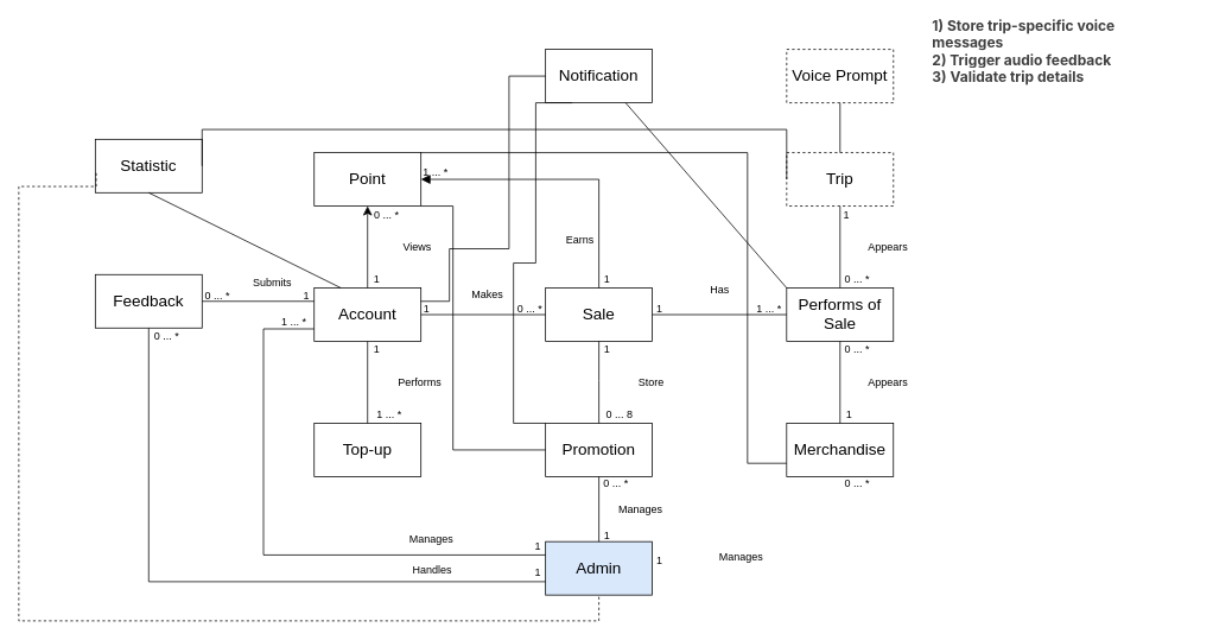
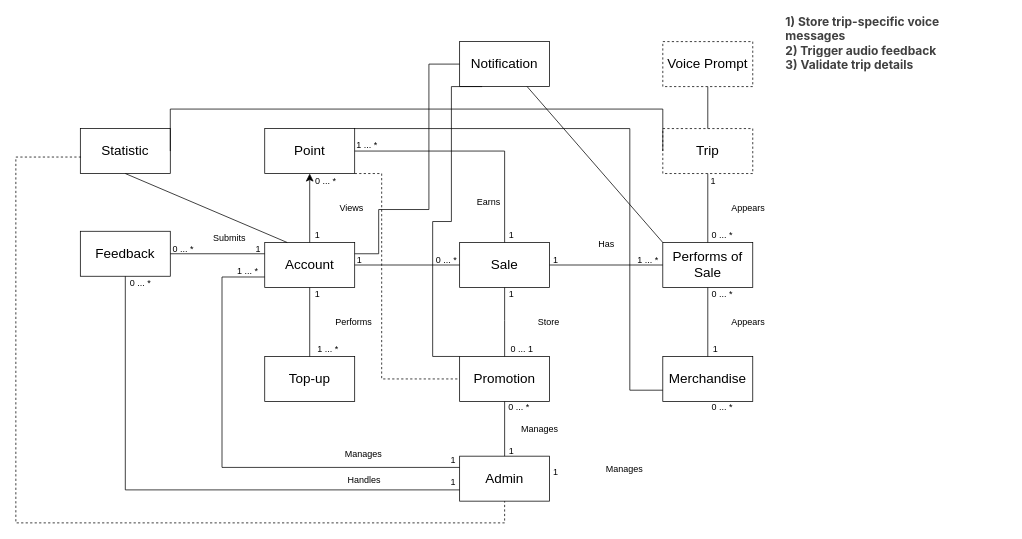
- <mxCell id="98" value="Statistic" style="rounded=0;whiteSpace=wrap;html=1;fontSize=18;" vertex="1" parent="1"><mxGeometry x="106" y="156" width="120" height="60" as="geometry" /></mxCell>
+ <mxCell id="98" value="Statistic" style="rounded=0;whiteSpace=wrap;html=1;fontSize=18;" vertex="1" parent="1"><mxGeometry x="106" y="171" width="120" height="60" as="geometry" /></mxCell>
- <mxCell id="22" value="" style="endArrow=block;html=1;rounded=0;fontSize=12;startSize=8;endSize=8;entryX=1;entryY=0.5;entryDx=0;entryDy=0;exitX=0.5;exitY=0;exitDx=0;exitDy=0;edgeStyle=orthogonalEdgeStyle;" edge="1" parent="1" source="9" target="10"><mxGeometry relative="1" as="geometry"><mxPoint x="1025" y="443" as="sourcePoint" /><mxPoint x="1108" y="443" as="targetPoint" /><Array as="points"><mxPoint x="672" y="201" /></Array></mxGeometry></mxCell>
+ <mxCell id="22" value="" style="endArrow=none;html=1;rounded=0;fontSize=12;startSize=8;endSize=8;entryX=1;entryY=0.5;entryDx=0;entryDy=0;exitX=0.5;exitY=0;exitDx=0;exitDy=0;edgeStyle=orthogonalEdgeStyle;" edge="1" parent="1" source="9" target="10"><mxGeometry relative="1" as="geometry"><mxPoint x="1025" y="443" as="sourcePoint" /><mxPoint x="1108" y="443" as="targetPoint" /><Array as="points"><mxPoint x="672" y="201" /></Array></mxGeometry></mxCell>
- <mxCell id="47" value="Makes" style="text;html=1;align=center;verticalAlign=middle;whiteSpace=wrap;rounded=0;" vertex="1" parent="45"><mxGeometry x="16.258" width="39.742" height="14" as="geometry" /></mxCell>
- <mxCell id="97" value="" style="endArrow=none;html=1;rounded=0;fontSize=12;startSize=8;endSize=8;entryX=0;entryY=0.5;entryDx=0;entryDy=0;exitX=1;exitY=1;exitDx=0;exitDy=0;edgeStyle=orthogonalEdgeStyle;" edge="1" parent="1" source="10" target="8"><mxGeometry relative="1" as="geometry"><mxPoint x="542" y="398" as="sourcePoint" /><mxPoint x="402" y="651" as="targetPoint" /><Array as="points"><mxPoint x="508" y="231" /><mxPoint x="508" y="505" /></Array></mxGeometry></mxCell>
+ <mxCell id="97" value="" style="endArrow=none;html=1;rounded=0;fontSize=12;startSize=8;endSize=8;entryX=0;entryY=0.5;entryDx=0;entryDy=0;exitX=1;exitY=1;exitDx=0;exitDy=0;edgeStyle=orthogonalEdgeStyle;dashed=1;" edge="1" parent="1" source="10" target="8"><mxGeometry relative="1" as="geometry"><mxPoint x="542" y="398" as="sourcePoint" /><mxPoint x="402" y="651" as="targetPoint" /><Array as="points"><mxPoint x="508" y="231" /><mxPoint x="508" y="505" /></Array></mxGeometry></mxCell>
- <mxCell id="33" value="0 ... 8" style="text;html=1;align=center;verticalAlign=middle;whiteSpace=wrap;rounded=0;" vertex="1" parent="1"><mxGeometry x="673" y="460" width="45" height="12" as="geometry" /></mxCell>
+ <mxCell id="33" value="0 ... 1" style="text;html=1;align=center;verticalAlign=middle;whiteSpace=wrap;rounded=0;" vertex="1" parent="1"><mxGeometry x="673" y="460" width="45" height="12" as="geometry" /></mxCell>
- <mxCell id="3" value="Admin" style="rounded=0;whiteSpace=wrap;html=1;fontSize=18;fillColor=#dae8fc;" vertex="1" parent="1"><mxGeometry x="612" y="608" width="120" height="60" as="geometry" /></mxCell>
+ <mxCell id="3" value="Admin" style="rounded=0;whiteSpace=wrap;html=1;fontSize=18;" vertex="1" parent="1"><mxGeometry x="612" y="608" width="120" height="60" as="geometry" /></mxCell>
